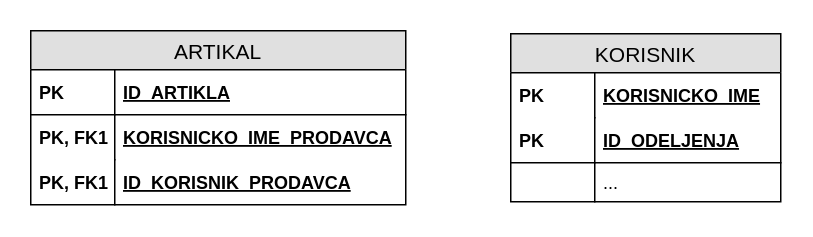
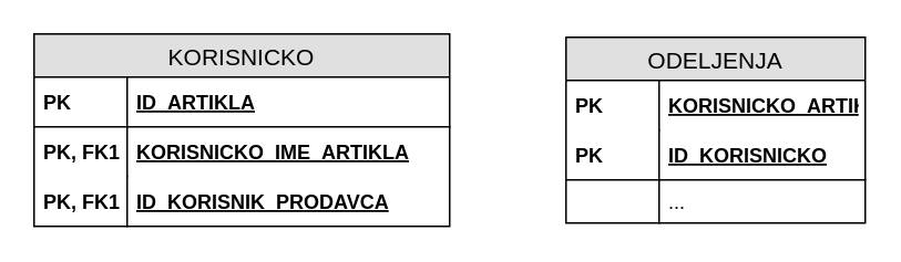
- <mxCell id="9" value="ARTIKAL" style="swimlane;fontStyle=0;childLayout=stackLayout;horizontal=1;startSize=26;fillColor=#e0e0e0;horizontalStack=0;resizeParent=1;resizeParentMax=0;resizeLast=0;collapsible=1;marginBottom=0;swimlaneFillColor=#ffffff;align=center;fontSize=14;" vertex="1" parent="1"><mxGeometry x="20" y="20" width="250" height="116" as="geometry" /></mxCell>
+ <mxCell id="9" value="KORISNICKO" style="swimlane;fontStyle=0;childLayout=stackLayout;horizontal=1;startSize=26;fillColor=#e0e0e0;horizontalStack=0;resizeParent=1;resizeParentMax=0;resizeLast=0;collapsible=1;marginBottom=0;swimlaneFillColor=#ffffff;align=center;fontSize=14;" vertex="1" parent="1"><mxGeometry x="20" y="20" width="250" height="116" as="geometry" /></mxCell>
- <mxCell id="2" value="KORISNIK" style="swimlane;fontStyle=0;childLayout=stackLayout;horizontal=1;startSize=26;fillColor=#e0e0e0;horizontalStack=0;resizeParent=1;resizeParentMax=0;resizeLast=0;collapsible=1;marginBottom=0;swimlaneFillColor=#ffffff;align=center;fontSize=14;" vertex="1" parent="1"><mxGeometry x="340" y="22" width="180" height="112" as="geometry" /></mxCell>
+ <mxCell id="2" value="ODELJENJA" style="swimlane;fontStyle=0;childLayout=stackLayout;horizontal=1;startSize=26;fillColor=#e0e0e0;horizontalStack=0;resizeParent=1;resizeParentMax=0;resizeLast=0;collapsible=1;marginBottom=0;swimlaneFillColor=#ffffff;align=center;fontSize=14;" vertex="1" parent="1"><mxGeometry x="340" y="22" width="180" height="112" as="geometry" /></mxCell>
- <mxCell id="3" value="KORISNICKO_IME" style="shape=partialRectangle;top=0;left=0;right=0;bottom=0;align=left;verticalAlign=middle;fillColor=none;spacingLeft=60;spacingRight=4;overflow=hidden;rotatable=0;points=[[0,0.5],[1,0.5]];portConstraint=eastwest;dropTarget=0;fontStyle=5;fontSize=12;" vertex="1" parent="2"><mxGeometry y="26" width="180" height="30" as="geometry" /></mxCell>
+ <mxCell id="3" value="KORISNICKO_ARTIKLA" style="shape=partialRectangle;top=0;left=0;right=0;bottom=0;align=left;verticalAlign=middle;fillColor=none;spacingLeft=60;spacingRight=4;overflow=hidden;rotatable=0;points=[[0,0.5],[1,0.5]];portConstraint=eastwest;dropTarget=0;fontStyle=5;fontSize=12;" vertex="1" parent="2"><mxGeometry y="26" width="180" height="30" as="geometry" /></mxCell>
- <mxCell id="12" value="KORISNICKO_IME_PRODAVCA" style="shape=partialRectangle;top=0;left=0;right=0;bottom=0;align=left;verticalAlign=middle;fillColor=none;spacingLeft=60;spacingRight=4;overflow=hidden;rotatable=0;points=[[0,0.5],[1,0.5]];portConstraint=eastwest;dropTarget=0;fontStyle=5;fontSize=12;" vertex="1" parent="9"><mxGeometry y="56" width="250" height="30" as="geometry" /></mxCell>
+ <mxCell id="12" value="KORISNICKO_IME_ARTIKLA" style="shape=partialRectangle;top=0;left=0;right=0;bottom=0;align=left;verticalAlign=middle;fillColor=none;spacingLeft=60;spacingRight=4;overflow=hidden;rotatable=0;points=[[0,0.5],[1,0.5]];portConstraint=eastwest;dropTarget=0;fontStyle=5;fontSize=12;" vertex="1" parent="9"><mxGeometry y="56" width="250" height="30" as="geometry" /></mxCell>
- <mxCell id="5" value="ID_ODELJENJA" style="shape=partialRectangle;top=0;left=0;right=0;bottom=1;align=left;verticalAlign=middle;fillColor=none;spacingLeft=60;spacingRight=4;overflow=hidden;rotatable=0;points=[[0,0.5],[1,0.5]];portConstraint=eastwest;dropTarget=0;fontStyle=5;fontSize=12;" vertex="1" parent="2"><mxGeometry y="56" width="180" height="30" as="geometry" /></mxCell>
+ <mxCell id="5" value="ID_KORISNICKO" style="shape=partialRectangle;top=0;left=0;right=0;bottom=1;align=left;verticalAlign=middle;fillColor=none;spacingLeft=60;spacingRight=4;overflow=hidden;rotatable=0;points=[[0,0.5],[1,0.5]];portConstraint=eastwest;dropTarget=0;fontStyle=5;fontSize=12;" vertex="1" parent="2"><mxGeometry y="56" width="180" height="30" as="geometry" /></mxCell>
